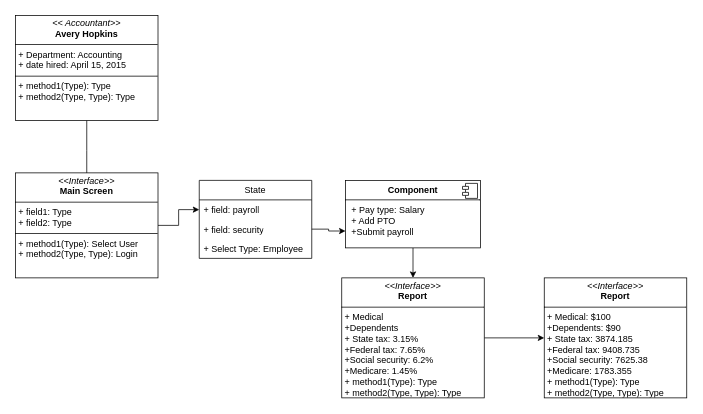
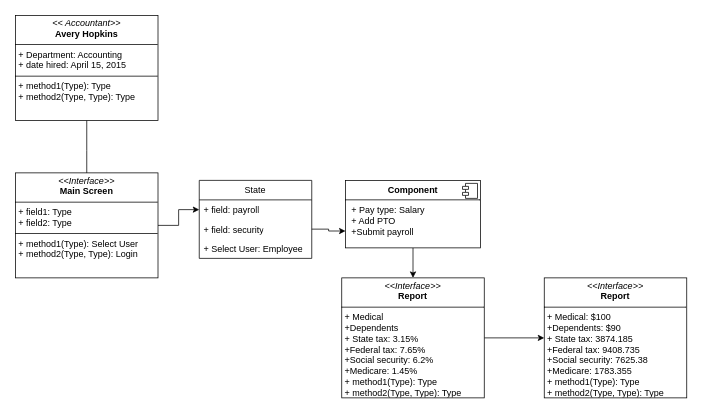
- <mxCell id="7" value="+ Select Type: Employee" style="text;strokeColor=none;fillColor=none;align=left;verticalAlign=top;spacingLeft=4;spacingRight=4;overflow=hidden;rotatable=0;points=[[0,0.5],[1,0.5]];portConstraint=eastwest;whiteSpace=wrap;html=1;" vertex="1" parent="4"><mxGeometry y="78" width="150" height="26" as="geometry" /></mxCell>
+ <mxCell id="7" value="+ Select User: Employee" style="text;strokeColor=none;fillColor=none;align=left;verticalAlign=top;spacingLeft=4;spacingRight=4;overflow=hidden;rotatable=0;points=[[0,0.5],[1,0.5]];portConstraint=eastwest;whiteSpace=wrap;html=1;" vertex="1" parent="4"><mxGeometry y="78" width="150" height="26" as="geometry" /></mxCell>
